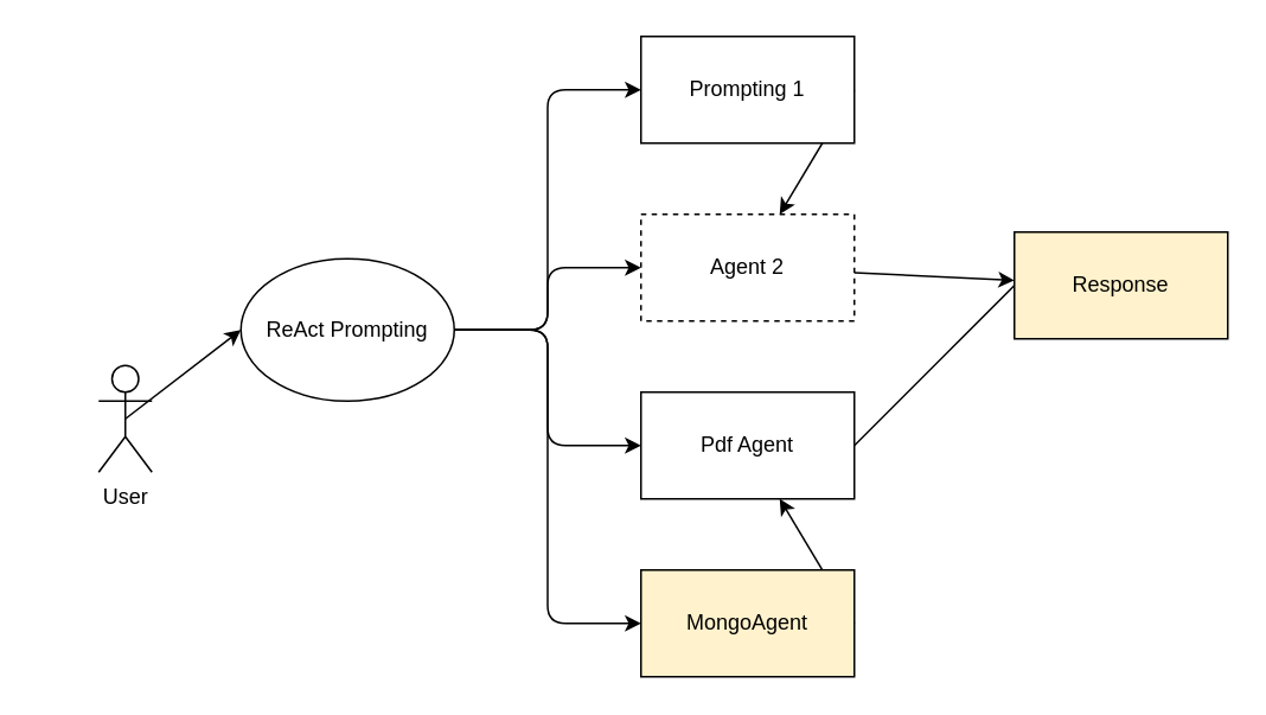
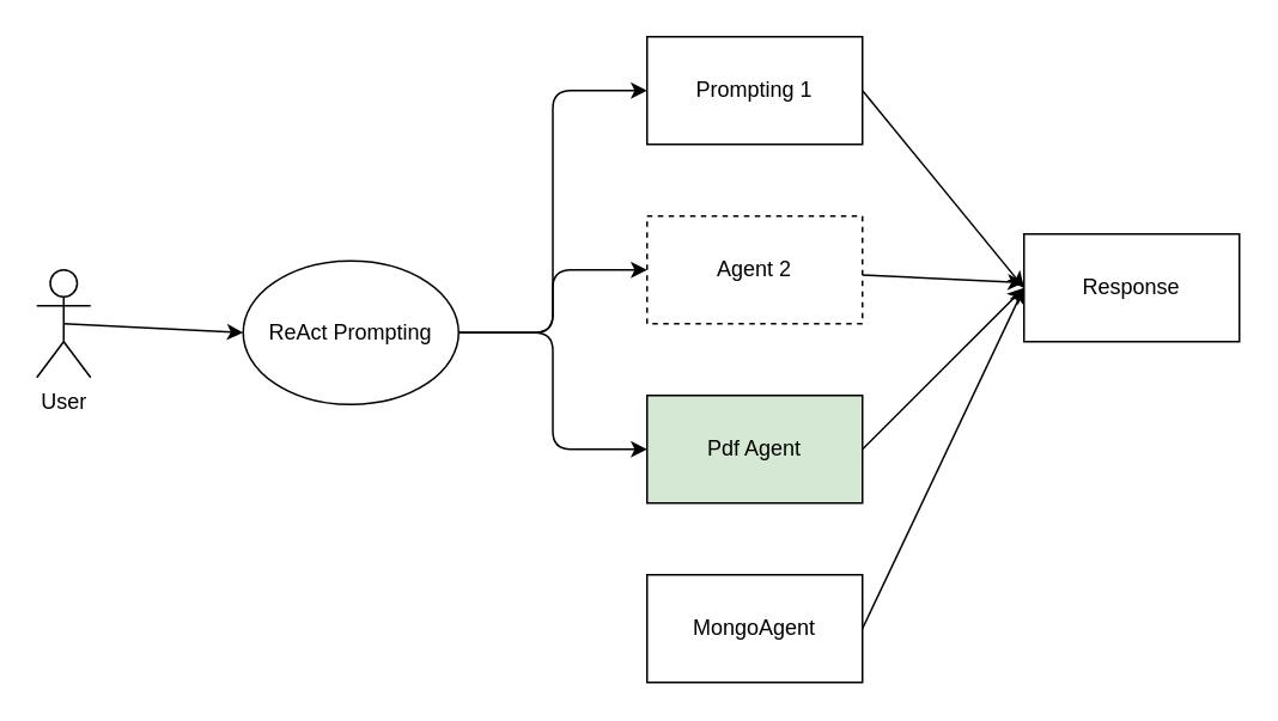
- <mxCell id="2" style="edgeStyle=none;html=1;exitX=1;exitY=0.5;exitDx=0;exitDy=0;" edge="1" parent="1" source="3" target="5"><mxGeometry relative="1" as="geometry" /></mxCell>
+ <mxCell id="2" style="edgeStyle=none;html=1;exitX=1;exitY=0.5;exitDx=0;exitDy=0;entryX=0;entryY=0.5;entryDx=0;entryDy=0;" edge="1" parent="1" source="3" target="17"><mxGeometry relative="1" as="geometry" /></mxCell>
- <mxCell id="17" value="Response" style="rounded=0;whiteSpace=wrap;html=1;container=0;fillColor=#fff2cc;" vertex="1" parent="1"><mxGeometry x="570" y="130" width="120" height="60" as="geometry" /></mxCell>
+ <mxCell id="17" value="Response" style="rounded=0;whiteSpace=wrap;html=1;container=0;" vertex="1" parent="1"><mxGeometry x="570" y="130" width="120" height="60" as="geometry" /></mxCell>
- <mxCell id="6" style="edgeStyle=none;html=1;exitX=1;exitY=0.5;exitDx=0;exitDy=0;entryX=0;entryY=0.5;entryDx=0;entryDy=0;endArrow=none;" edge="1" parent="1" source="7" target="17"><mxGeometry relative="1" as="geometry" /></mxCell>
+ <mxCell id="6" style="edgeStyle=none;html=1;exitX=1;exitY=0.5;exitDx=0;exitDy=0;entryX=0;entryY=0.5;entryDx=0;entryDy=0;" edge="1" parent="1" source="7" target="17"><mxGeometry relative="1" as="geometry" /></mxCell>
- <mxCell id="11" value="User" style="shape=umlActor;verticalLabelPosition=bottom;verticalAlign=top;html=1;outlineConnect=0;container=0;" vertex="1" parent="1"><mxGeometry x="55" y="205" width="30" height="60" as="geometry" /></mxCell>
+ <mxCell id="11" value="User" style="shape=umlActor;verticalLabelPosition=bottom;verticalAlign=top;html=1;outlineConnect=0;container=0;" vertex="1" parent="1"><mxGeometry x="20" y="150" width="30" height="60" as="geometry" /></mxCell>
- <mxCell id="7" value="Pdf Agent" style="rounded=0;whiteSpace=wrap;html=1;container=0;" vertex="1" parent="1"><mxGeometry x="360" y="220" width="120" height="60" as="geometry" /></mxCell>
+ <mxCell id="7" value="Pdf Agent" style="rounded=0;whiteSpace=wrap;html=1;container=0;fillColor=#d5e8d4;" vertex="1" parent="1"><mxGeometry x="360" y="220" width="120" height="60" as="geometry" /></mxCell>
- <mxCell id="8" style="edgeStyle=none;html=1;exitX=1;exitY=0.5;exitDx=0;exitDy=0;" edge="1" parent="1" source="9" target="7"><mxGeometry relative="1" as="geometry" /></mxCell>
+ <mxCell id="8" style="edgeStyle=none;html=1;exitX=1;exitY=0.5;exitDx=0;exitDy=0;entryX=0;entryY=0.5;entryDx=0;entryDy=0;" edge="1" parent="1" source="9" target="17"><mxGeometry relative="1" as="geometry" /></mxCell>
- <mxCell id="15" style="edgeStyle=orthogonalEdgeStyle;html=1;exitX=1;exitY=0.5;exitDx=0;exitDy=0;entryX=0;entryY=0.5;entryDx=0;entryDy=0;" edge="1" parent="1" source="16" target="9"><mxGeometry relative="1" as="geometry" /></mxCell>
- <mxCell id="9" value="MongoAgent" style="rounded=0;whiteSpace=wrap;html=1;container=0;fillColor=#fff2cc;" vertex="1" parent="1"><mxGeometry x="360" y="320" width="120" height="60" as="geometry" /></mxCell>
+ <mxCell id="9" value="MongoAgent" style="rounded=0;whiteSpace=wrap;html=1;container=0;" vertex="1" parent="1"><mxGeometry x="360" y="320" width="120" height="60" as="geometry" /></mxCell>
